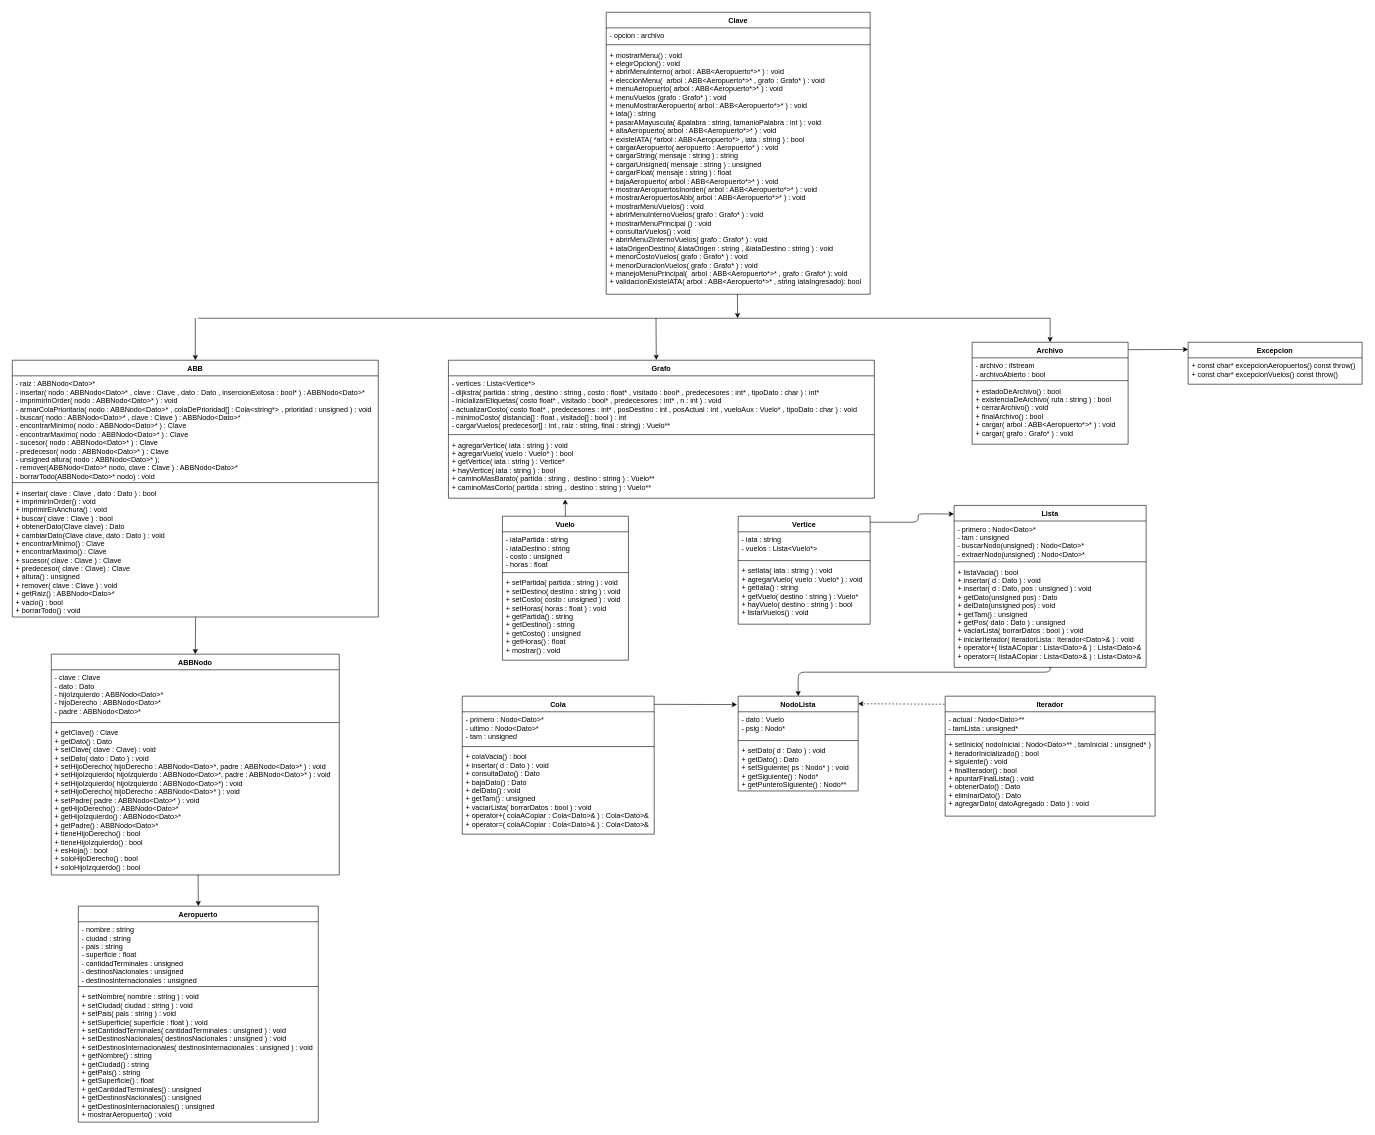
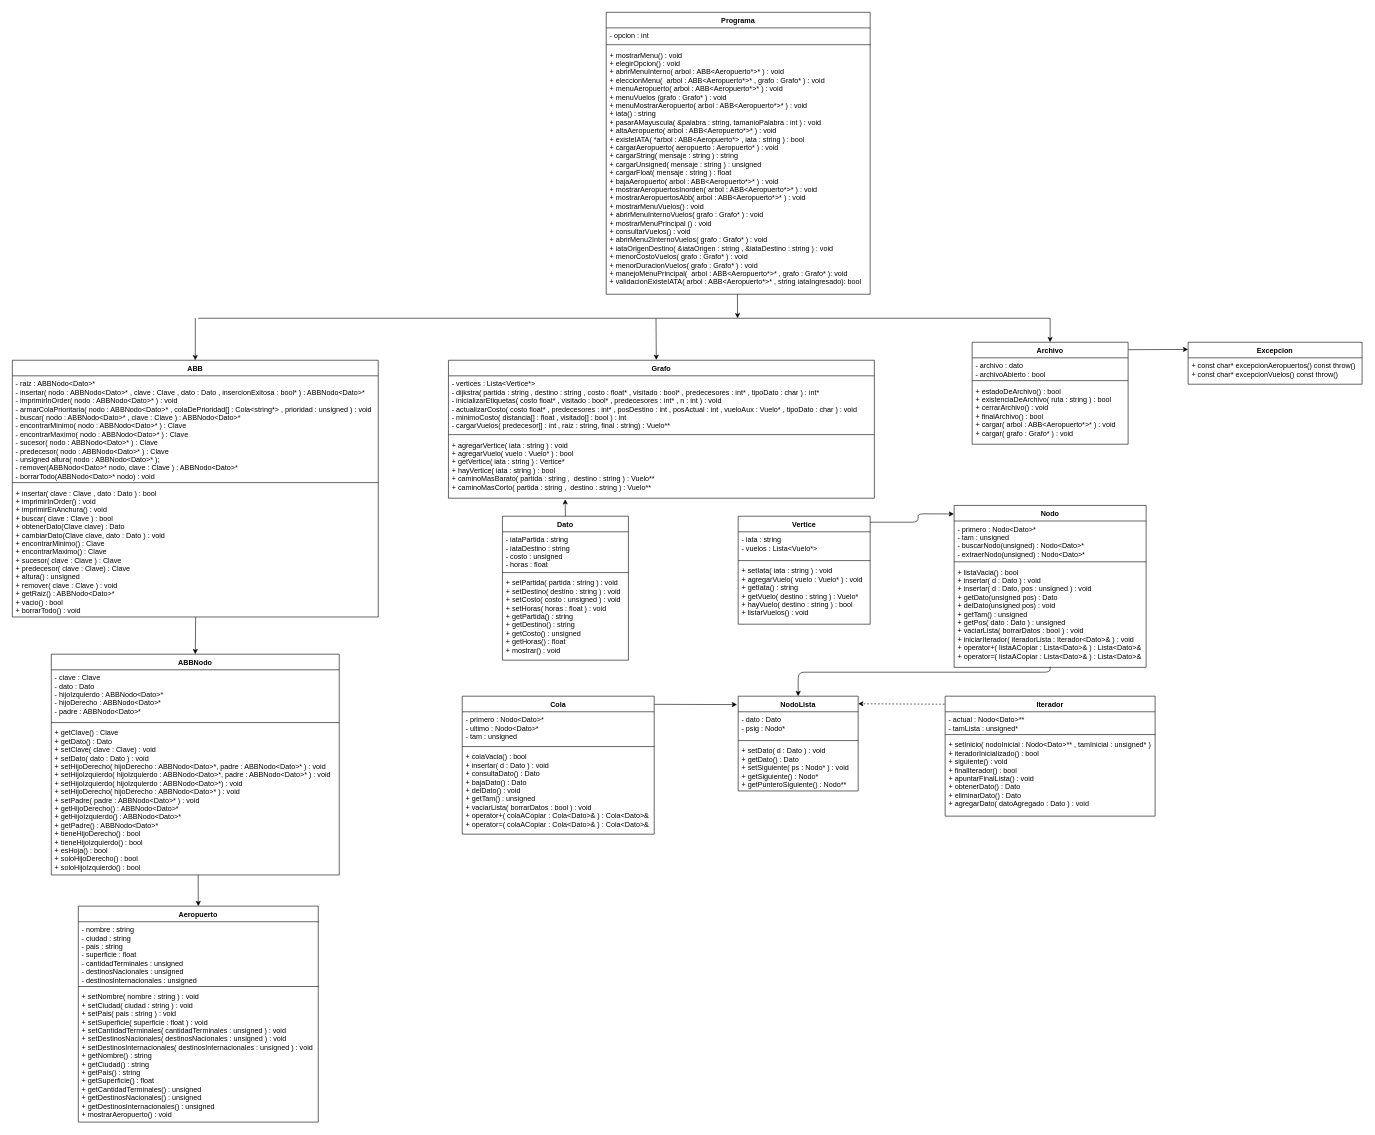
- <mxCell id="16" value="Clave" style="swimlane;fontStyle=1;align=center;verticalAlign=top;childLayout=stackLayout;horizontal=1;startSize=26;horizontalStack=0;resizeParent=1;resizeParentMax=0;resizeLast=0;collapsible=1;marginBottom=0;" parent="1" vertex="1"><mxGeometry x="1010" y="20" width="440" height="470" as="geometry" /></mxCell>
+ <mxCell id="16" value="Programa" style="swimlane;fontStyle=1;align=center;verticalAlign=top;childLayout=stackLayout;horizontal=1;startSize=26;horizontalStack=0;resizeParent=1;resizeParentMax=0;resizeLast=0;collapsible=1;marginBottom=0;" parent="1" vertex="1"><mxGeometry x="1010" y="20" width="440" height="470" as="geometry" /></mxCell>
- <mxCell id="17" value="- opcion : archivo" style="text;strokeColor=none;fillColor=none;align=left;verticalAlign=top;spacingLeft=4;spacingRight=4;overflow=hidden;rotatable=0;points=[[0,0.5],[1,0.5]];portConstraint=eastwest;" parent="16" vertex="1"><mxGeometry y="26" width="440" height="24" as="geometry" /></mxCell>
+ <mxCell id="17" value="- opcion : int" style="text;strokeColor=none;fillColor=none;align=left;verticalAlign=top;spacingLeft=4;spacingRight=4;overflow=hidden;rotatable=0;points=[[0,0.5],[1,0.5]];portConstraint=eastwest;" parent="16" vertex="1"><mxGeometry y="26" width="440" height="24" as="geometry" /></mxCell>
- <mxCell id="3" value="- archivo : ifstream&#10;- archivoAbierto : bool" style="text;strokeColor=none;fillColor=none;align=left;verticalAlign=top;spacingLeft=4;spacingRight=4;overflow=hidden;rotatable=0;points=[[0,0.5],[1,0.5]];portConstraint=eastwest;" parent="2" vertex="1"><mxGeometry y="26" width="260" height="34" as="geometry" /></mxCell>
+ <mxCell id="3" value="- archivo : dato&#10;- archivoAbierto : bool" style="text;strokeColor=none;fillColor=none;align=left;verticalAlign=top;spacingLeft=4;spacingRight=4;overflow=hidden;rotatable=0;points=[[0,0.5],[1,0.5]];portConstraint=eastwest;" parent="2" vertex="1"><mxGeometry y="26" width="260" height="34" as="geometry" /></mxCell>
- <mxCell id="61" value="Lista" style="swimlane;fontStyle=1;align=center;verticalAlign=top;childLayout=stackLayout;horizontal=1;startSize=26;horizontalStack=0;resizeParent=1;resizeParentMax=0;resizeLast=0;collapsible=1;marginBottom=0;" parent="1" vertex="1"><mxGeometry x="1590" y="842" width="320" height="270" as="geometry" /></mxCell>
+ <mxCell id="61" value="Nodo" style="swimlane;fontStyle=1;align=center;verticalAlign=top;childLayout=stackLayout;horizontal=1;startSize=26;horizontalStack=0;resizeParent=1;resizeParentMax=0;resizeLast=0;collapsible=1;marginBottom=0;" parent="1" vertex="1"><mxGeometry x="1590" y="842" width="320" height="270" as="geometry" /></mxCell>
- <mxCell id="6" value="Vuelo" style="swimlane;fontStyle=1;align=center;verticalAlign=top;childLayout=stackLayout;horizontal=1;startSize=26;horizontalStack=0;resizeParent=1;resizeParentMax=0;resizeLast=0;collapsible=1;marginBottom=0;" parent="1" vertex="1"><mxGeometry x="837" y="860" width="210" height="240" as="geometry" /></mxCell>
+ <mxCell id="6" value="Dato" style="swimlane;fontStyle=1;align=center;verticalAlign=top;childLayout=stackLayout;horizontal=1;startSize=26;horizontalStack=0;resizeParent=1;resizeParentMax=0;resizeLast=0;collapsible=1;marginBottom=0;" parent="1" vertex="1"><mxGeometry x="837" y="860" width="210" height="240" as="geometry" /></mxCell>
- <mxCell id="49" value="- dato : Vuelo&#10;- psig : Nodo*" style="text;strokeColor=none;fillColor=none;align=left;verticalAlign=top;spacingLeft=4;spacingRight=4;overflow=hidden;rotatable=0;points=[[0,0.5],[1,0.5]];portConstraint=eastwest;" parent="48" vertex="1"><mxGeometry y="26" width="200" height="44" as="geometry" /></mxCell>
+ <mxCell id="49" value="- dato : Dato&#10;- psig : Nodo*" style="text;strokeColor=none;fillColor=none;align=left;verticalAlign=top;spacingLeft=4;spacingRight=4;overflow=hidden;rotatable=0;points=[[0,0.5],[1,0.5]];portConstraint=eastwest;" parent="48" vertex="1"><mxGeometry y="26" width="200" height="44" as="geometry" /></mxCell>
